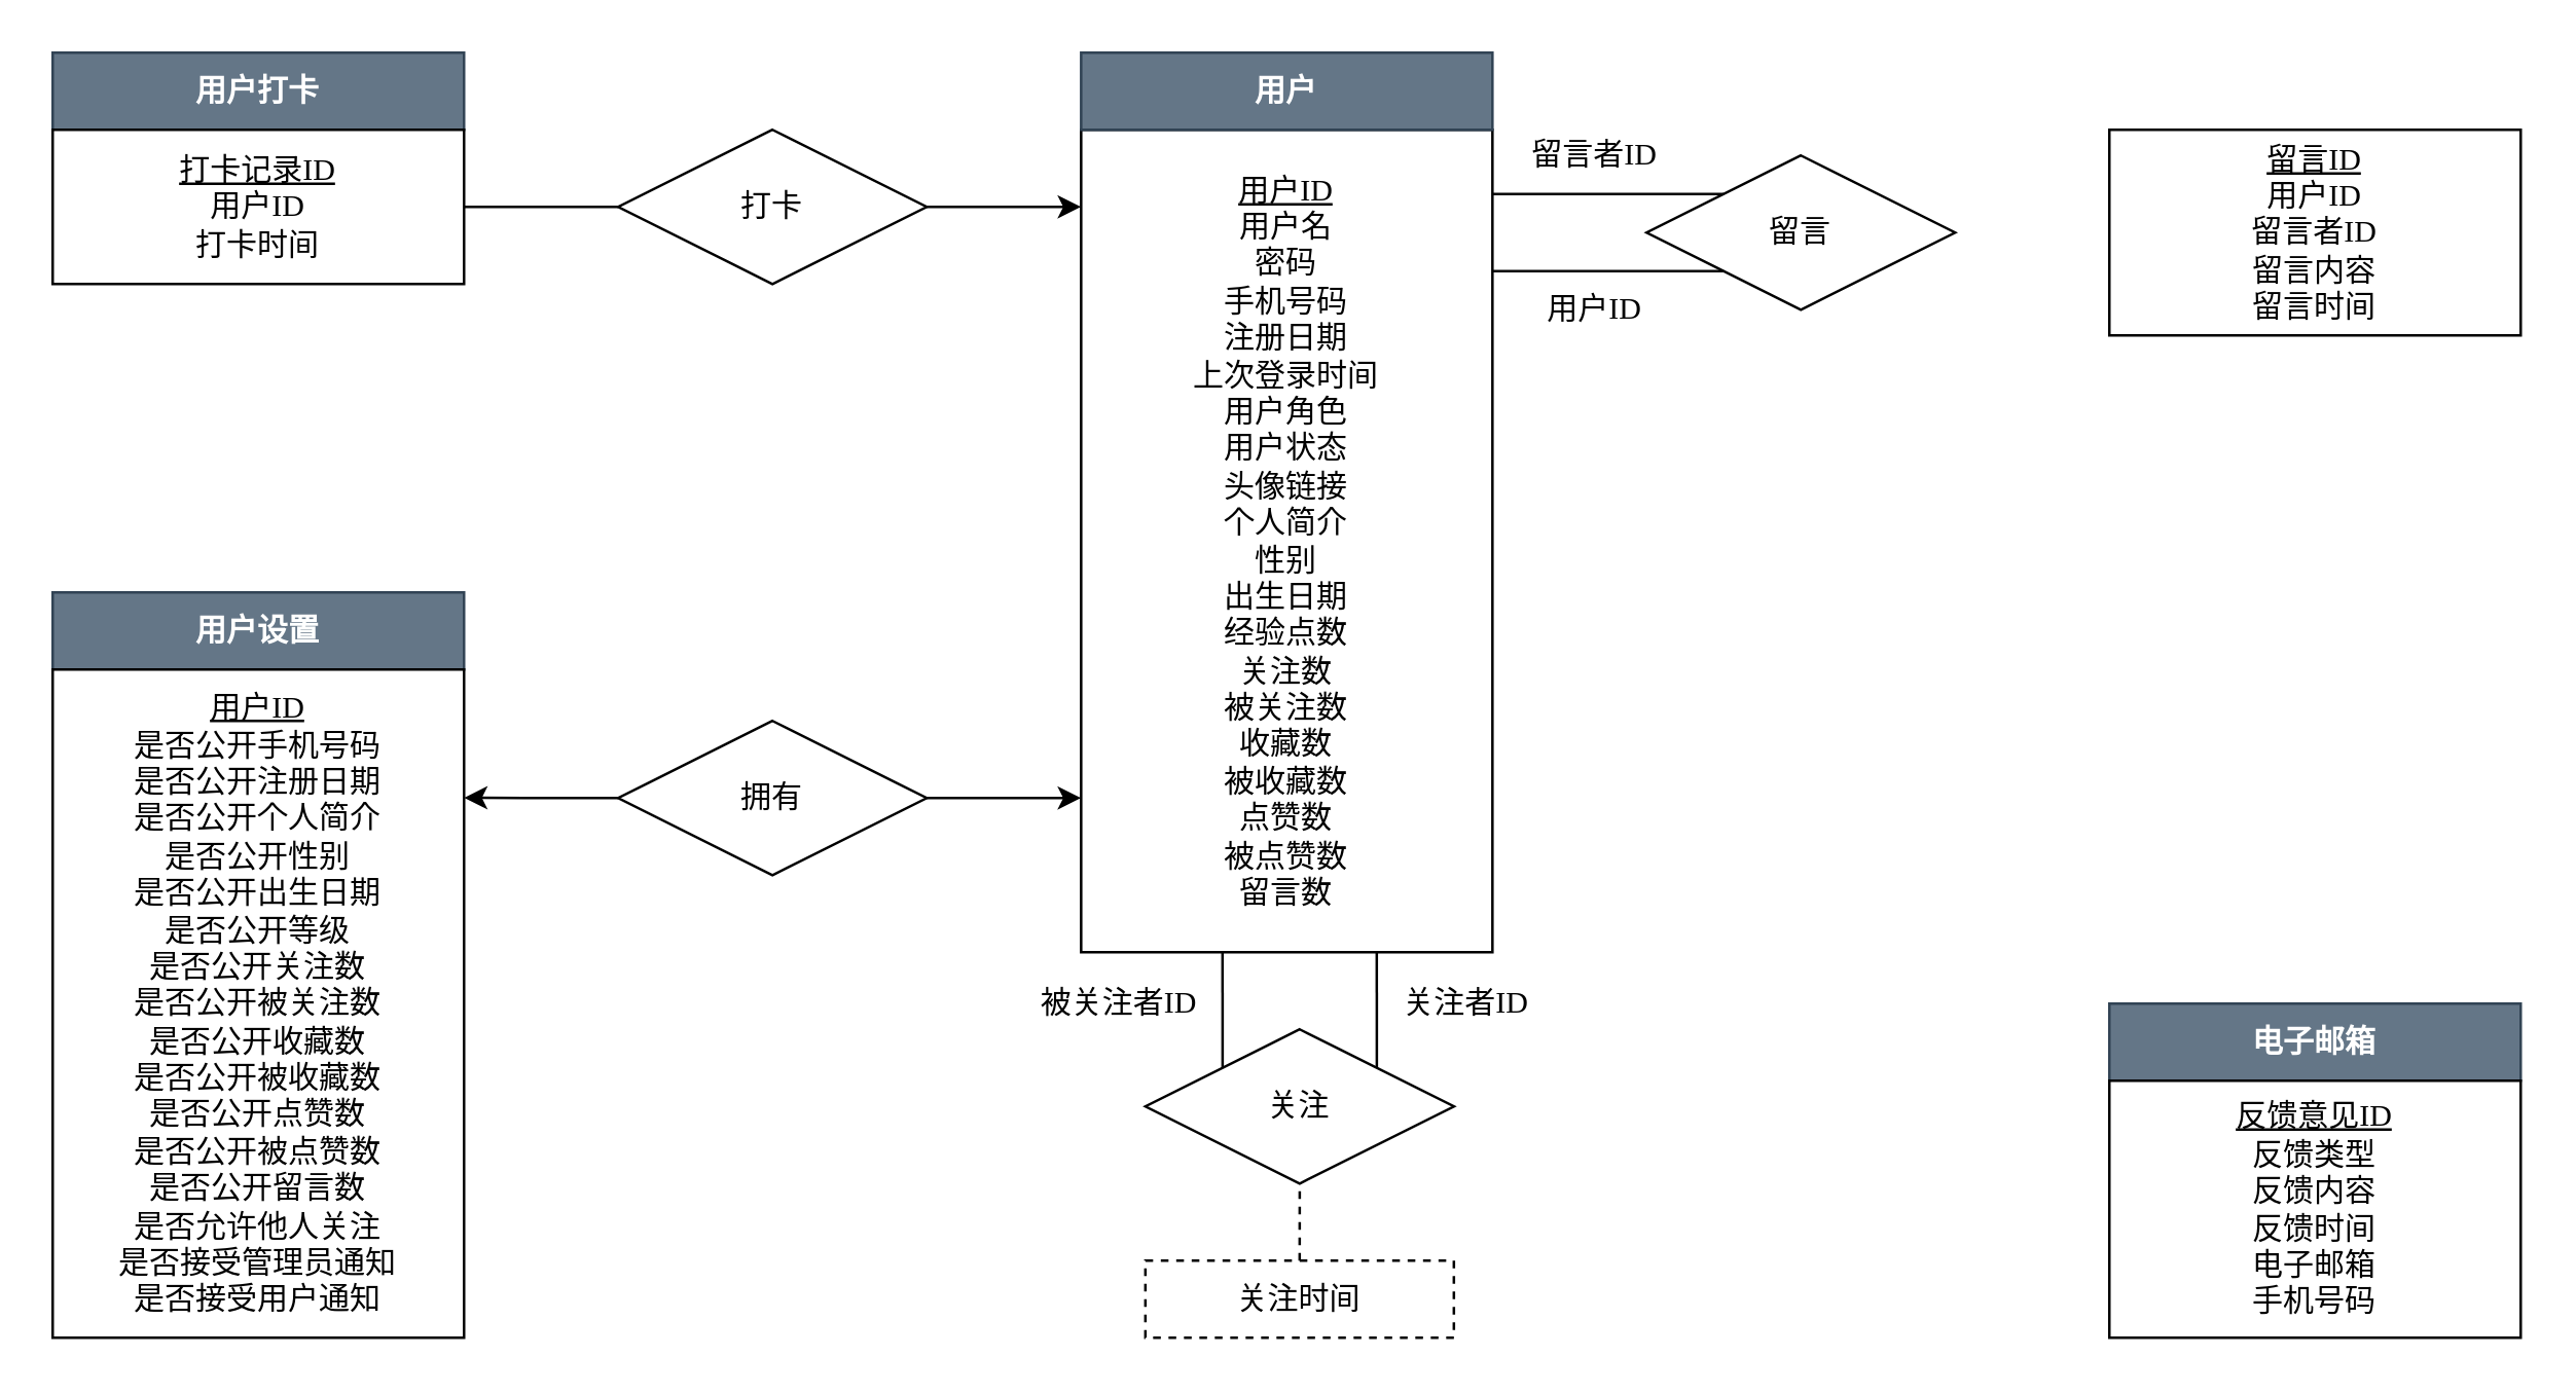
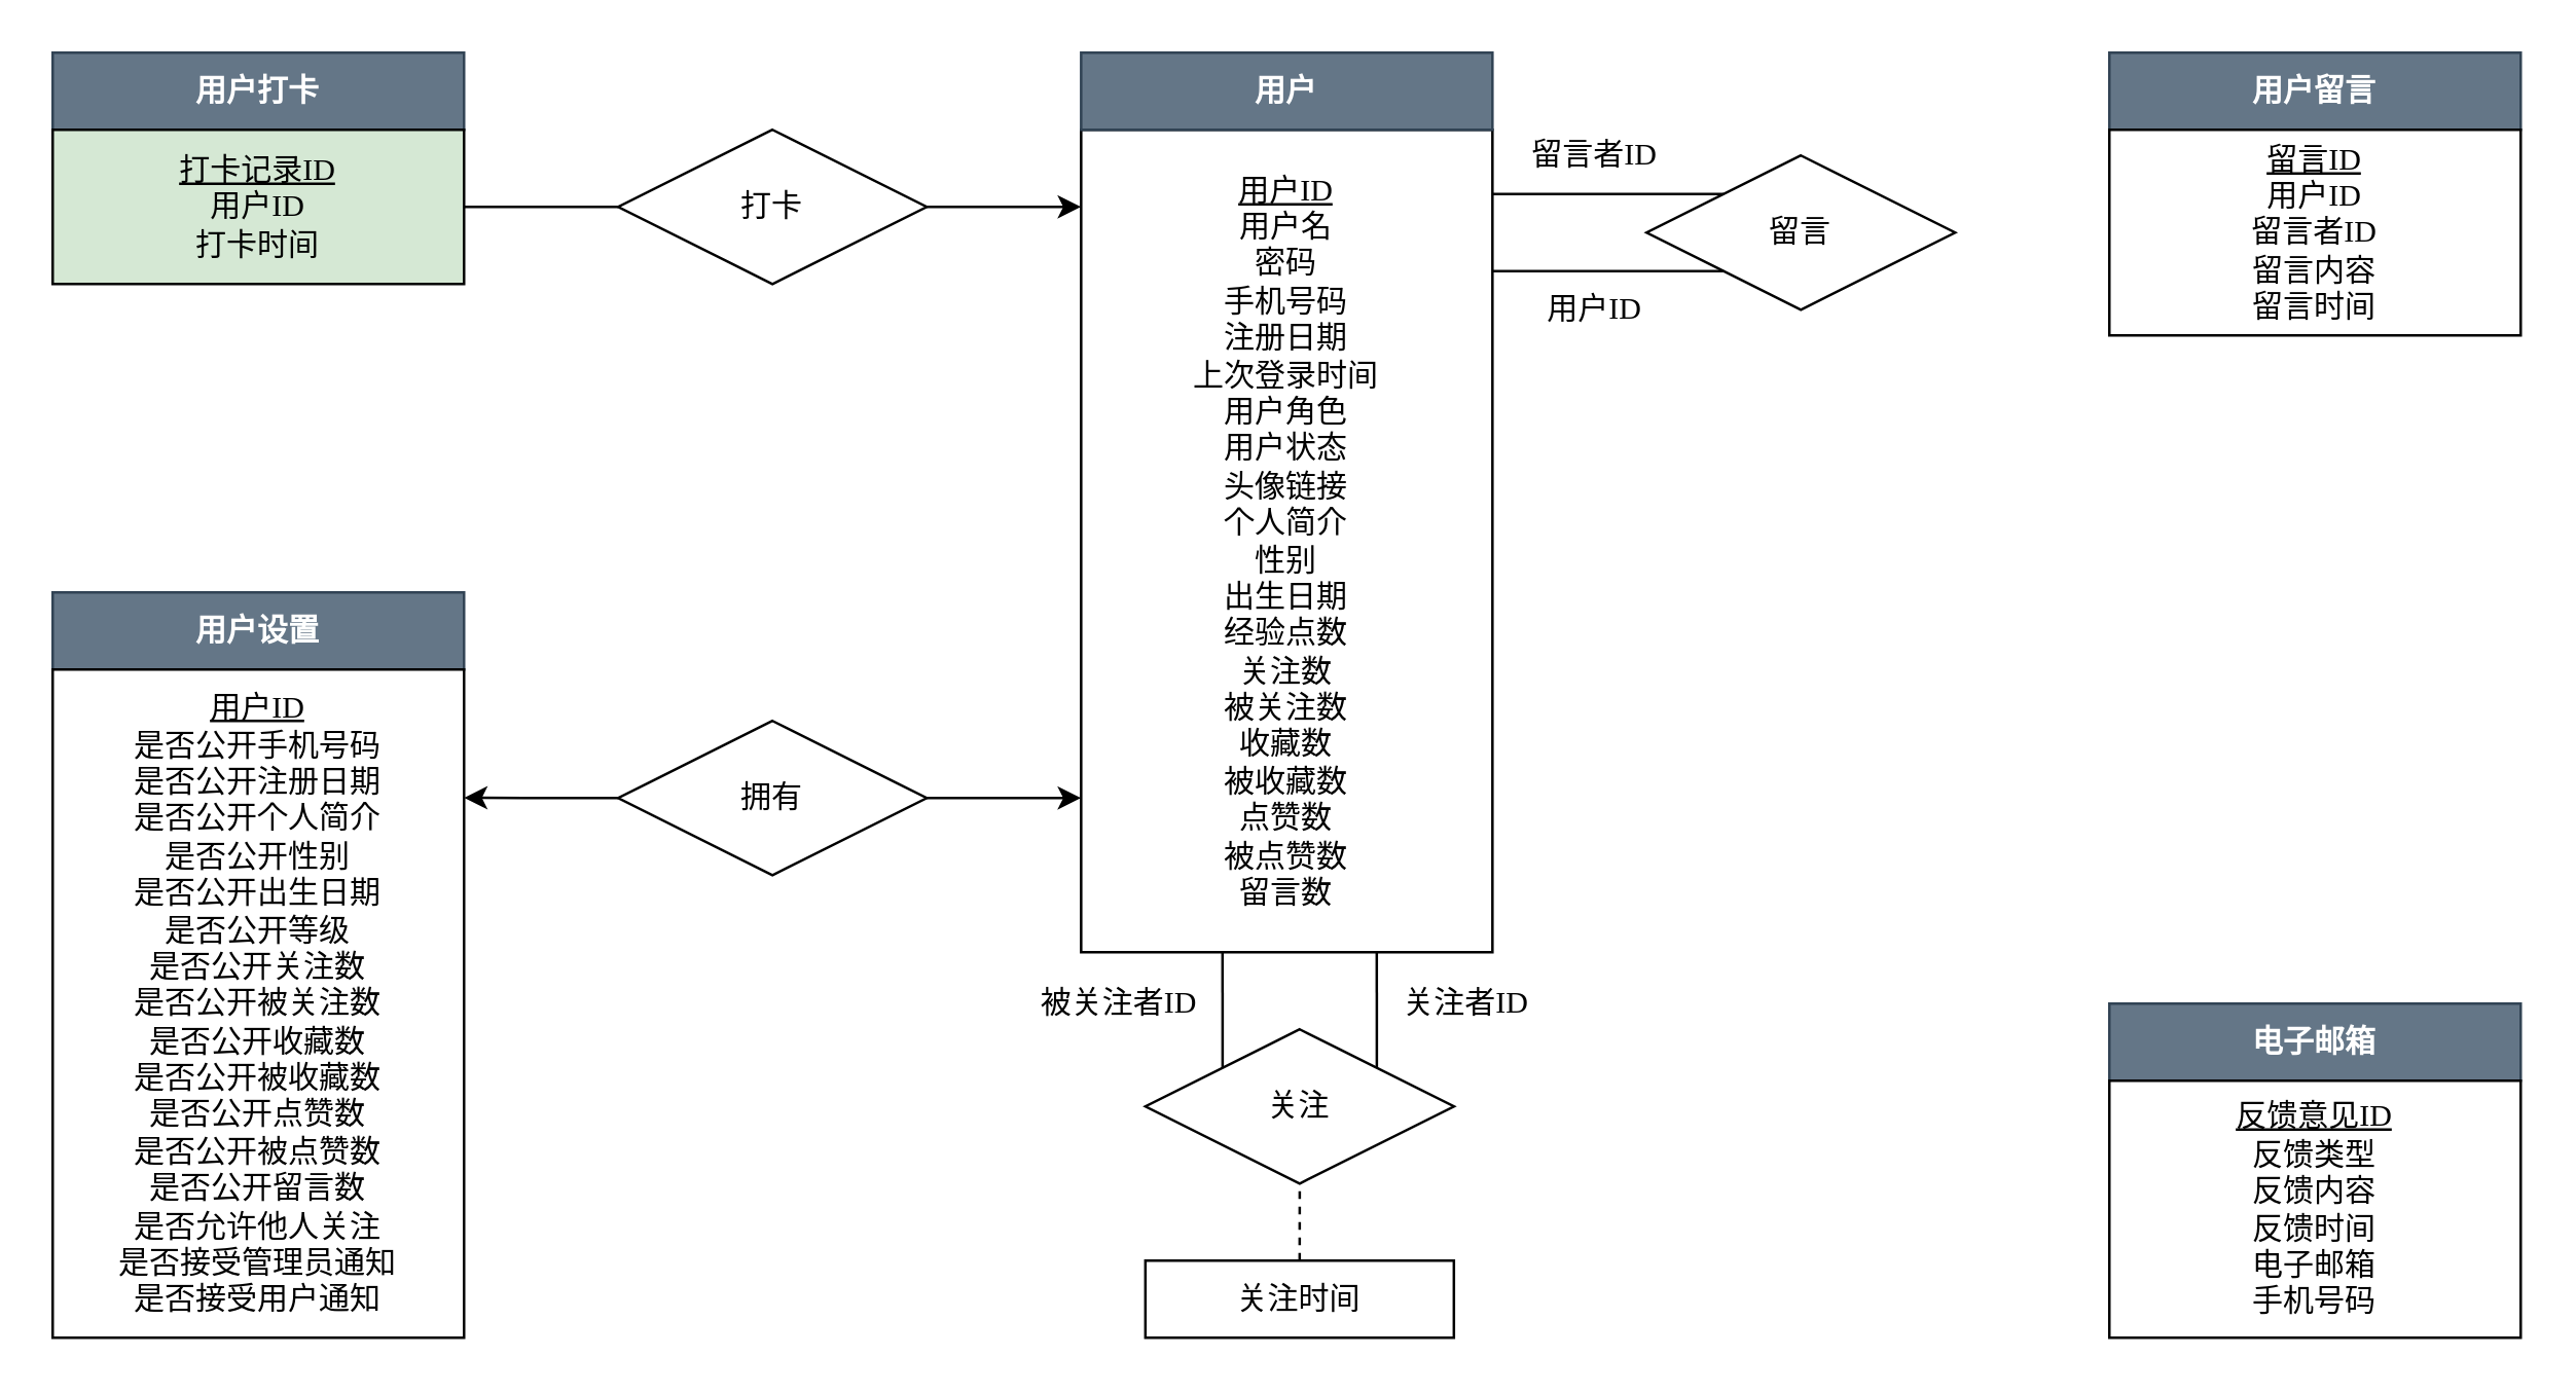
+ <mxCell id="8" value="&lt;b&gt;&lt;font face=&quot;新宋体&quot;&gt;用户留言&lt;/font&gt;&lt;/b&gt;" style="whiteSpace=wrap;html=1;align=center;fillColor=#647687;fontColor=#ffffff;strokeColor=#314354;" parent="1" vertex="1"><mxGeometry x="820" y="20" width="160" height="30" as="geometry" /></mxCell>
- <mxCell id="6" value="&lt;div style=&quot;border-color: var(--border-color);&quot;&gt;&lt;u style=&quot;border-color: var(--border-color);&quot;&gt;&lt;font face=&quot;新宋体&quot;&gt;打卡记录ID&lt;/font&gt;&lt;/u&gt;&lt;/div&gt;&lt;div style=&quot;border-color: var(--border-color);&quot;&gt;&lt;font face=&quot;新宋体&quot;&gt;用户ID&lt;br&gt;&lt;/font&gt;&lt;/div&gt;&lt;div style=&quot;border-color: var(--border-color);&quot;&gt;&lt;font face=&quot;新宋体&quot;&gt;打卡时间&lt;/font&gt;&lt;/div&gt;" style="whiteSpace=wrap;html=1;align=center;" parent="1" vertex="1"><mxGeometry x="20" y="50" width="160" height="60" as="geometry" /></mxCell>
+ <mxCell id="6" value="&lt;div style=&quot;border-color: var(--border-color);&quot;&gt;&lt;u style=&quot;border-color: var(--border-color);&quot;&gt;&lt;font face=&quot;新宋体&quot;&gt;打卡记录ID&lt;/font&gt;&lt;/u&gt;&lt;/div&gt;&lt;div style=&quot;border-color: var(--border-color);&quot;&gt;&lt;font face=&quot;新宋体&quot;&gt;用户ID&lt;br&gt;&lt;/font&gt;&lt;/div&gt;&lt;div style=&quot;border-color: var(--border-color);&quot;&gt;&lt;font face=&quot;新宋体&quot;&gt;打卡时间&lt;/font&gt;&lt;/div&gt;" style="whiteSpace=wrap;html=1;align=center;fillColor=#d5e8d4;" parent="1" vertex="1"><mxGeometry x="20" y="50" width="160" height="60" as="geometry" /></mxCell>
- <mxCell id="7" value="&lt;div style=&quot;border-color: var(--border-color);&quot;&gt;&lt;span style=&quot;font-family: 新宋体; background-color: initial;&quot;&gt;关注时间&lt;/span&gt;&lt;br&gt;&lt;/div&gt;" style="whiteSpace=wrap;html=1;align=center;dashed=1;" parent="1" vertex="1"><mxGeometry x="445.03" y="490" width="120" height="30" as="geometry" /></mxCell>
+ <mxCell id="7" value="&lt;div style=&quot;border-color: var(--border-color);&quot;&gt;&lt;span style=&quot;font-family: 新宋体; background-color: initial;&quot;&gt;关注时间&lt;/span&gt;&lt;br&gt;&lt;/div&gt;" style="whiteSpace=wrap;html=1;align=center;" parent="1" vertex="1"><mxGeometry x="445.03" y="490" width="120" height="30" as="geometry" /></mxCell>
